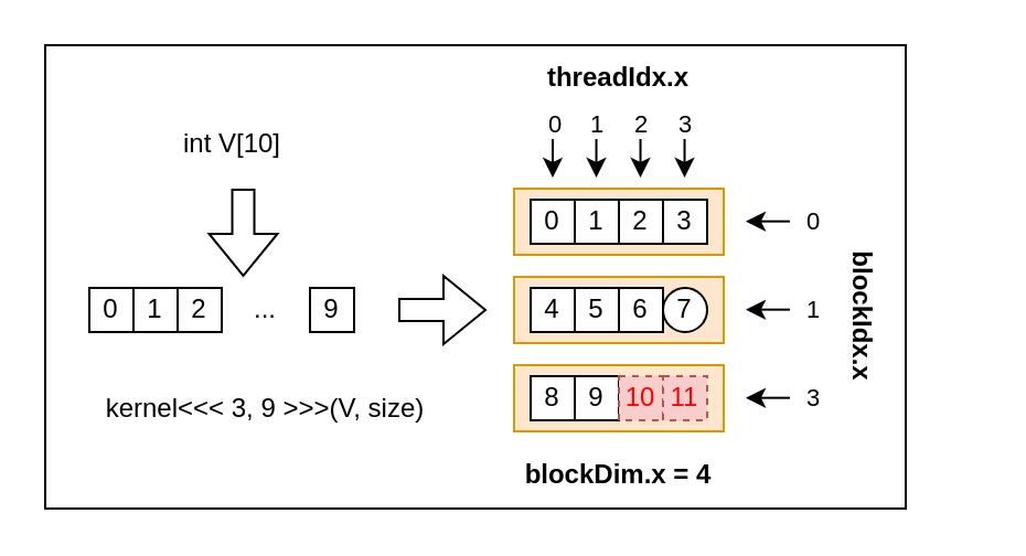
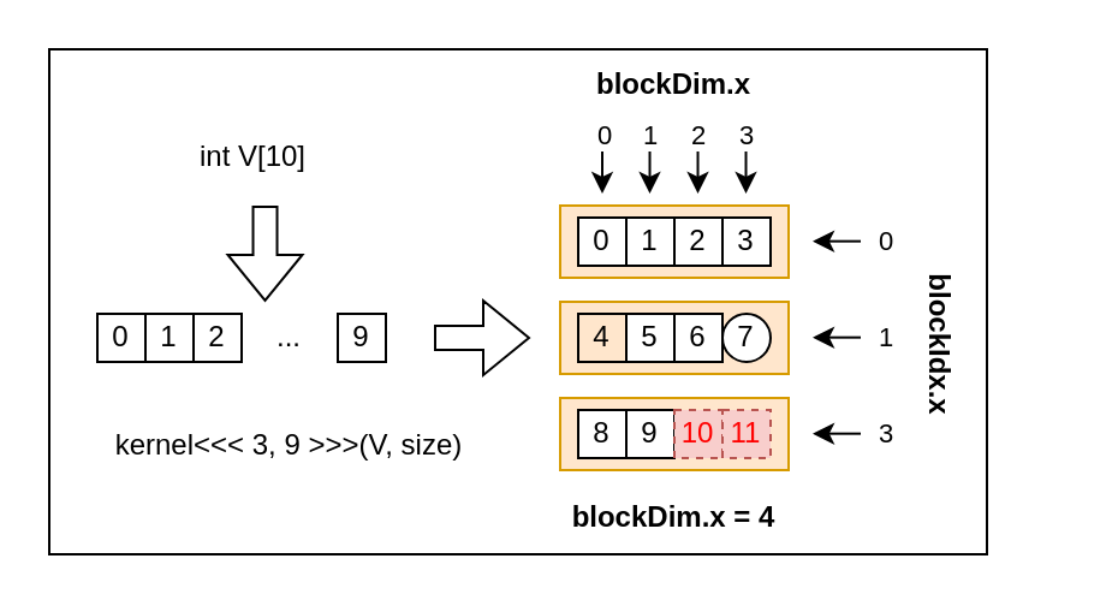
- <mxCell id="24" value="&lt;b&gt;threadIdx.x&lt;/b&gt;" style="text;html=1;align=center;verticalAlign=middle;whiteSpace=wrap;rounded=0;" parent="1" vertex="1"><mxGeometry x="240" y="20" width="80" height="30" as="geometry" /></mxCell>
+ <mxCell id="24" value="&lt;b&gt;blockDim.x&lt;/b&gt;" style="text;html=1;align=center;verticalAlign=middle;whiteSpace=wrap;rounded=0;" parent="1" vertex="1"><mxGeometry x="240" y="20" width="80" height="30" as="geometry" /></mxCell>
- <mxCell id="17" value="4" style="rounded=0;whiteSpace=wrap;html=1;" parent="1" vertex="1"><mxGeometry x="240" y="130" width="20" height="20" as="geometry" /></mxCell>
+ <mxCell id="17" value="4" style="rounded=0;whiteSpace=wrap;html=1;fillColor=#ffe6cc;" parent="1" vertex="1"><mxGeometry x="240" y="130" width="20" height="20" as="geometry" /></mxCell>
